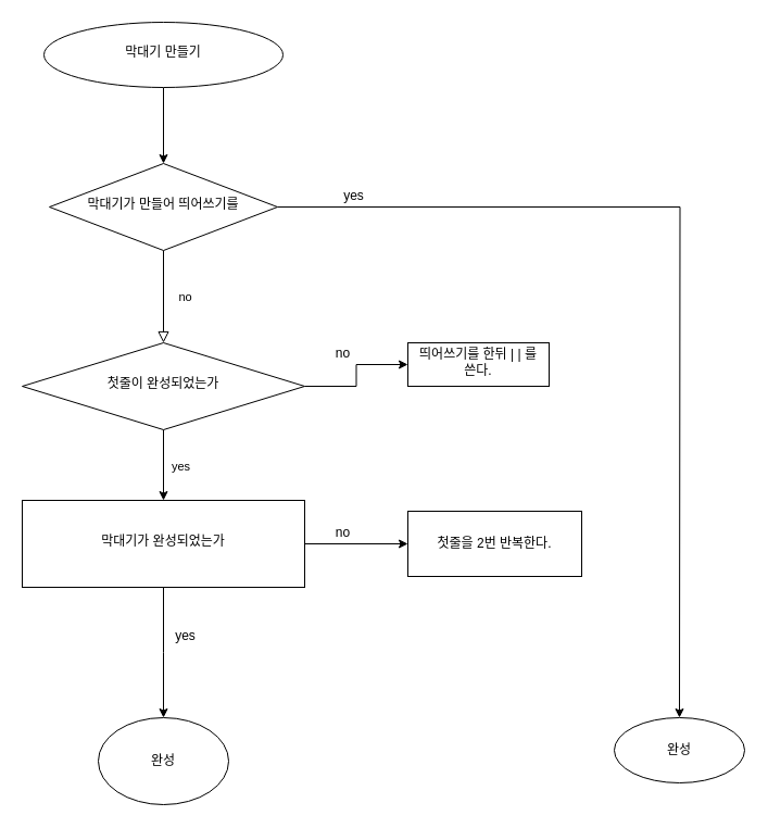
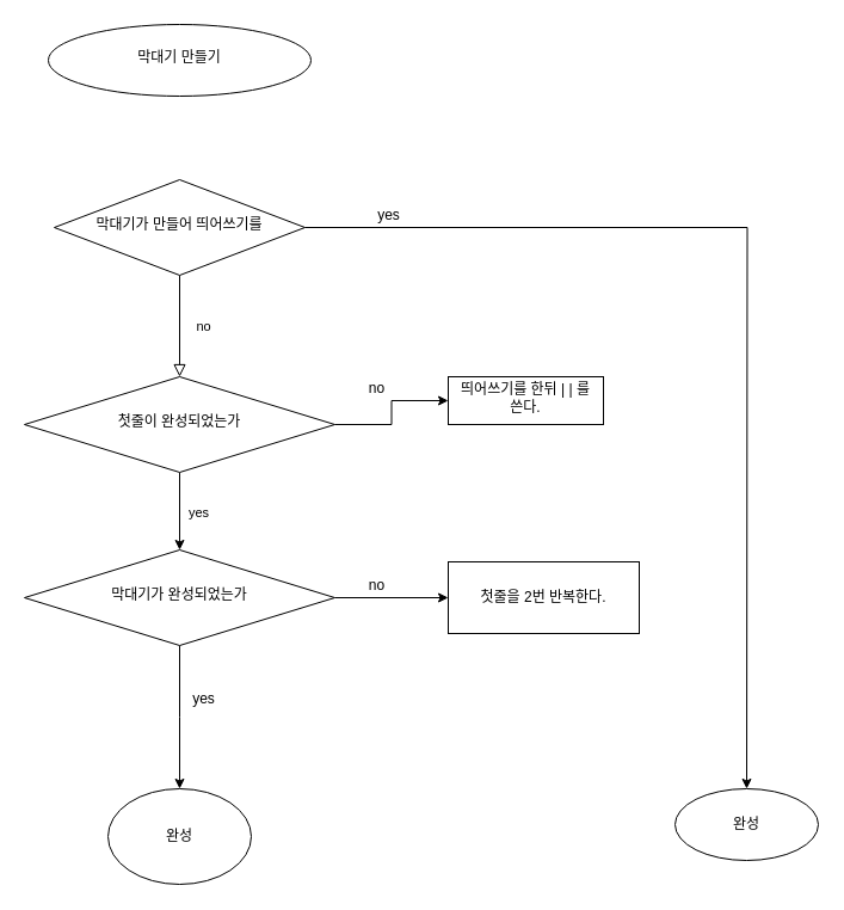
- <mxCell id="9" style="edgeStyle=orthogonalEdgeStyle;rounded=0;orthogonalLoop=1;jettySize=auto;html=1;entryX=0.5;entryY=0;entryDx=0;entryDy=0;" parent="1" source="10" target="4" edge="1"><mxGeometry relative="1" as="geometry" /></mxCell>
- <mxCell id="15" value="막대기가 완성되었는가" style="whiteSpace=wrap;html=1;shadow=0;fontFamily=Helvetica;fontSize=12;align=center;strokeWidth=1;spacing=6;spacingTop=-4;rounded=0;" parent="1" vertex="1"><mxGeometry x="20" y="460" width="260" height="80" as="geometry" /></mxCell>
+ <mxCell id="15" value="막대기가 완성되었는가" style="rhombus;whiteSpace=wrap;html=1;shadow=0;fontFamily=Helvetica;fontSize=12;align=center;strokeWidth=1;spacing=6;spacingTop=-4;" parent="1" vertex="1"><mxGeometry x="20" y="460" width="260" height="80" as="geometry" /></mxCell>
